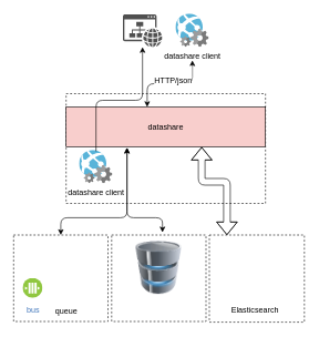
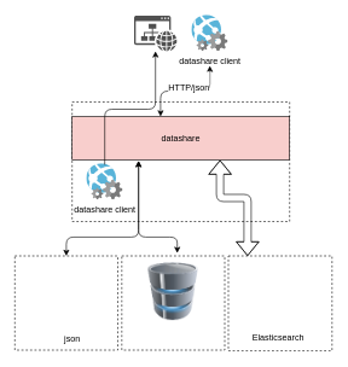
- <mxCell id="29" value="bus" style="aspect=fixed;perimeter=ellipsePerimeter;html=1;align=center;shadow=0;dashed=0;fontColor=#4277BB;labelBackgroundColor=#ffffff;fontSize=12;spacingTop=3;image;image=img/lib/ibm/blockchain/message_bus.svg;" vertex="1" parent="25"><mxGeometry y="54" width="30" height="30" as="geometry" /></mxCell>
- <mxCell id="30" value="&lt;div&gt;queue&lt;/div&gt;" style="shape=image;html=1;verticalAlign=top;verticalLabelPosition=bottom;labelBackgroundColor=#ffffff;imageAspect=0;aspect=fixed;image=https://cdn2.iconfinder.com/data/icons/amazon-aws-stencils/100/App_Services_copy_Amazon_SQS_Queue-128.png" vertex="1" parent="25"><mxGeometry x="44" y="48" width="42" height="42" as="geometry" /></mxCell>
+ <mxCell id="30" value="&lt;div&gt;json&lt;/div&gt;" style="shape=image;html=1;verticalAlign=top;verticalLabelPosition=bottom;labelBackgroundColor=#ffffff;imageAspect=0;aspect=fixed;image=https://cdn2.iconfinder.com/data/icons/amazon-aws-stencils/100/App_Services_copy_Amazon_SQS_Queue-128.png" vertex="1" parent="25"><mxGeometry x="44" y="48" width="42" height="42" as="geometry" /></mxCell>
